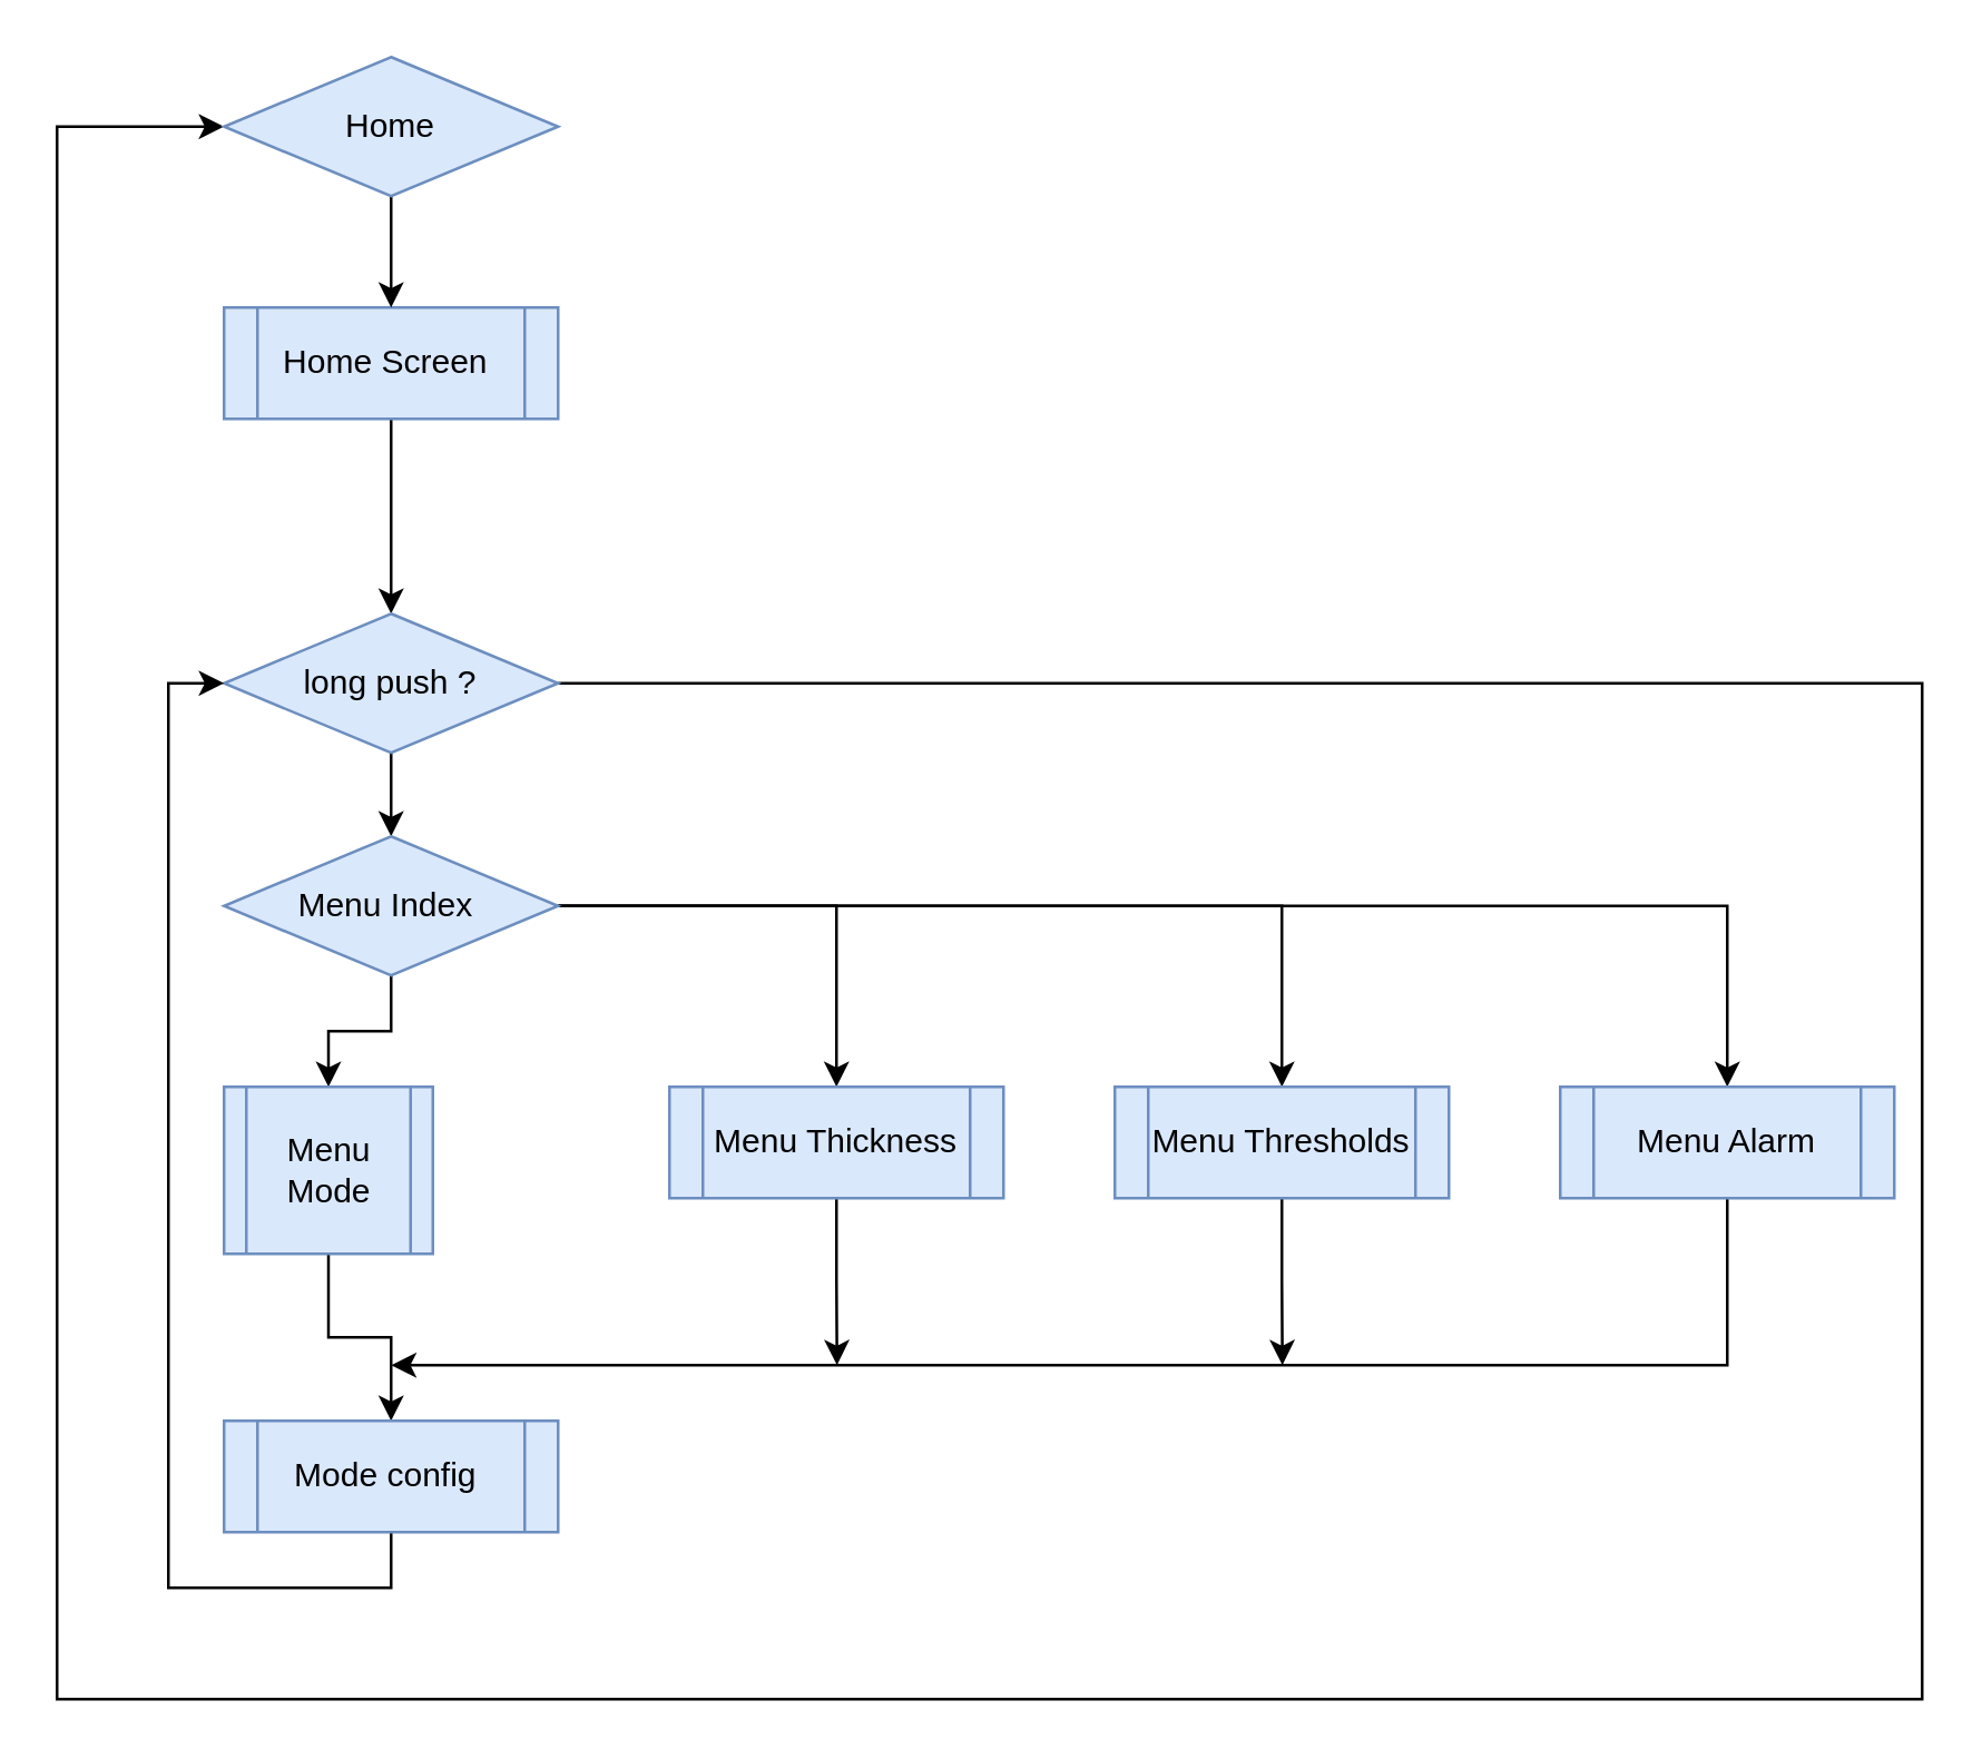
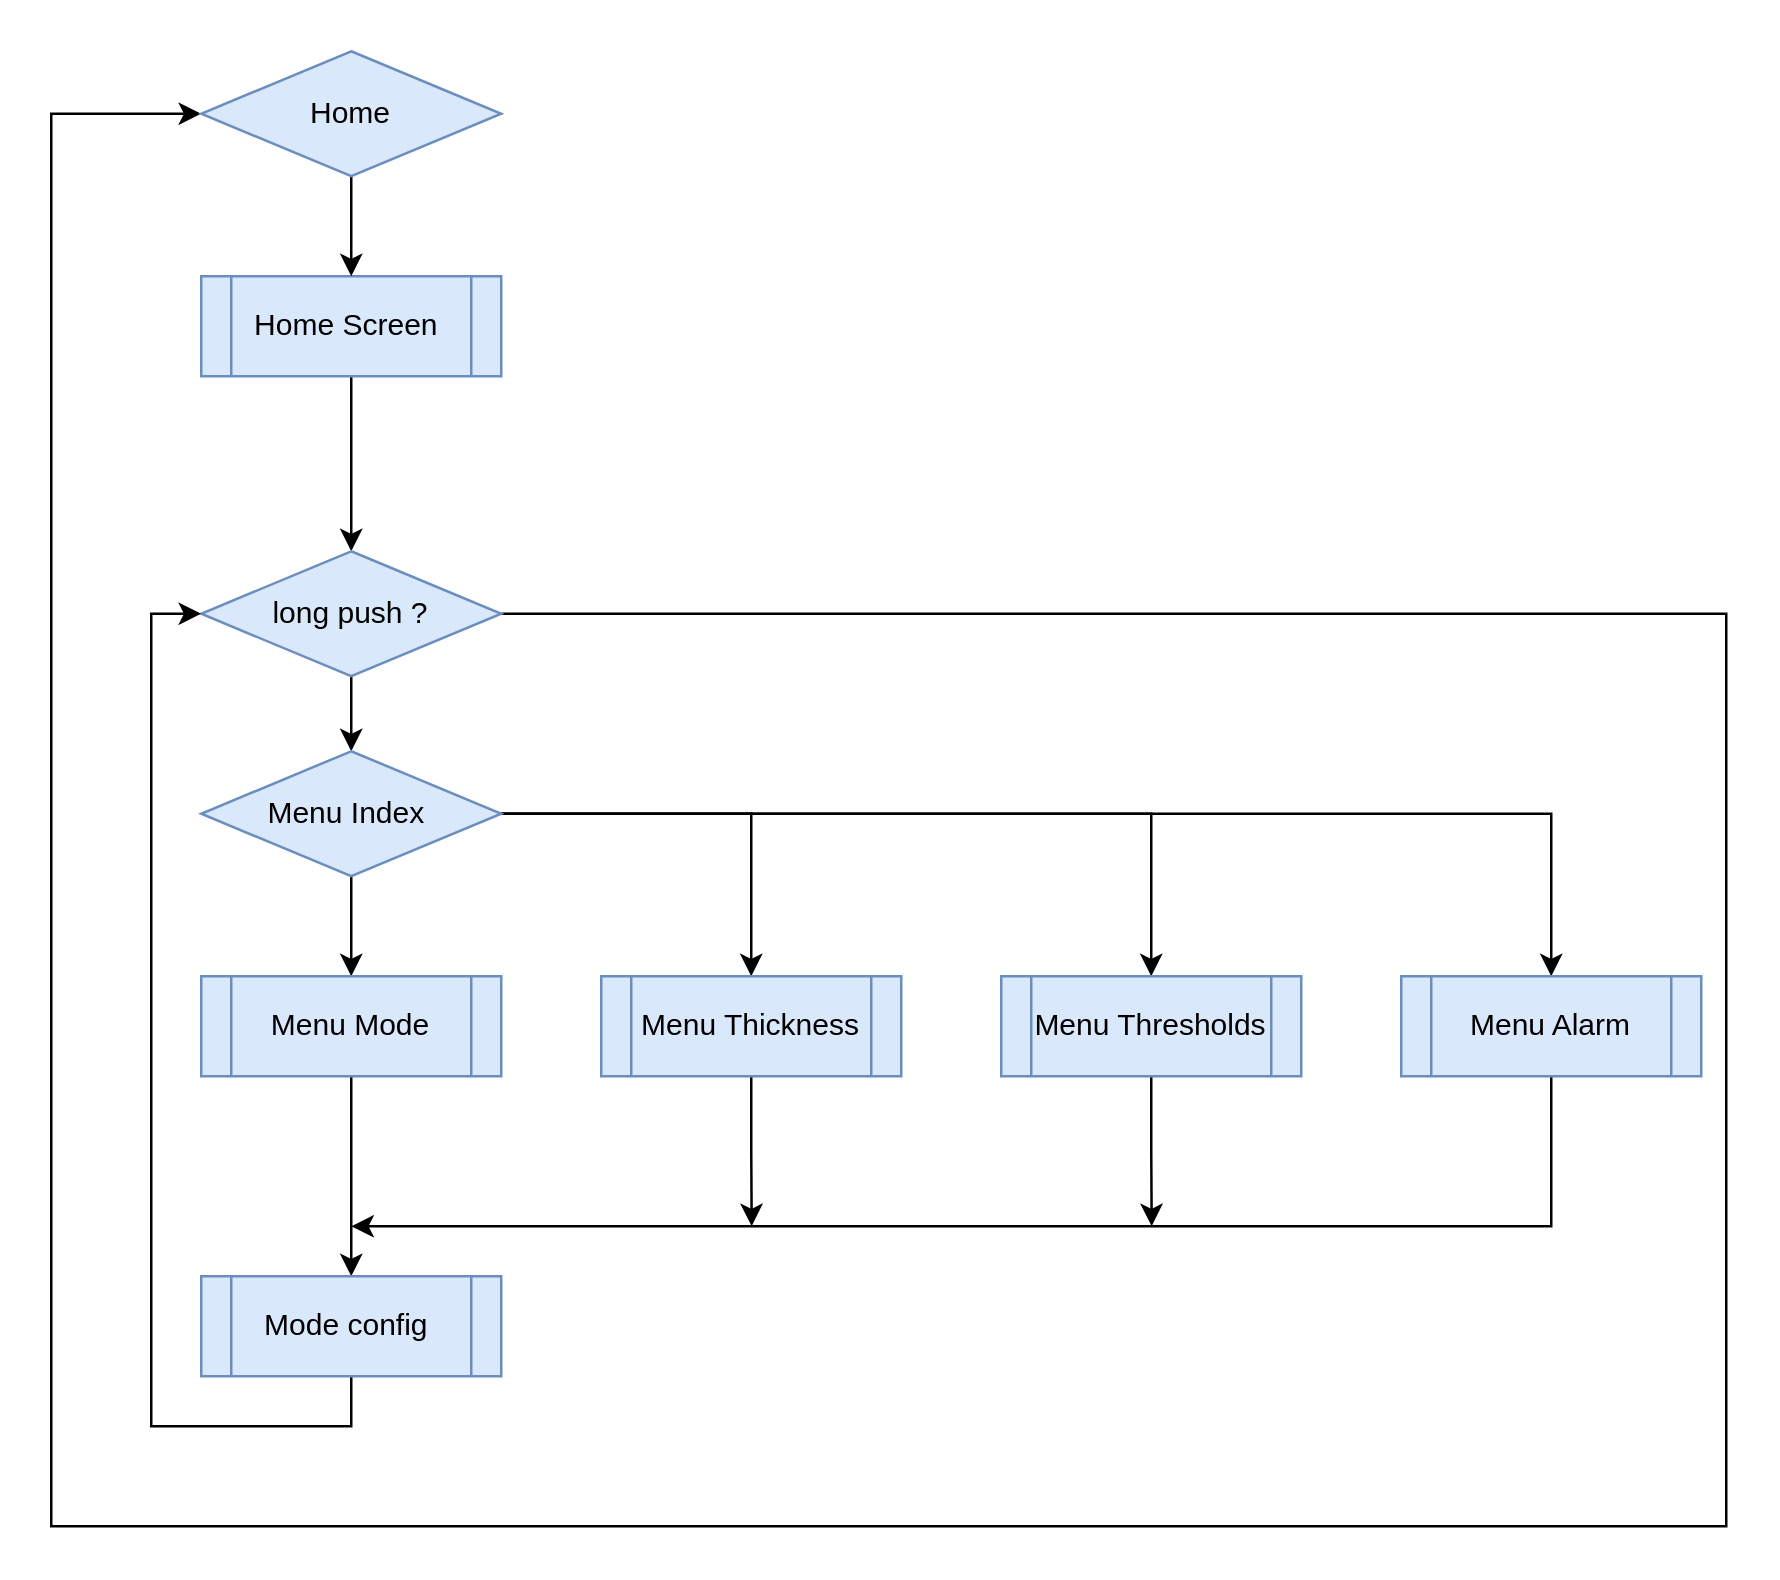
- <mxCell id="15" value="Menu Mode" style="shape=process;whiteSpace=wrap;html=1;backgroundOutline=1;fillColor=#dae8fc;strokeColor=#6c8ebf;" vertex="1" parent="1"><mxGeometry x="80" y="390" width="75" height="60" as="geometry" /></mxCell>
+ <mxCell id="15" value="Menu Mode" style="shape=process;whiteSpace=wrap;html=1;backgroundOutline=1;fillColor=#dae8fc;strokeColor=#6c8ebf;" vertex="1" parent="1"><mxGeometry x="80" y="390" width="120" height="40" as="geometry" /></mxCell>
